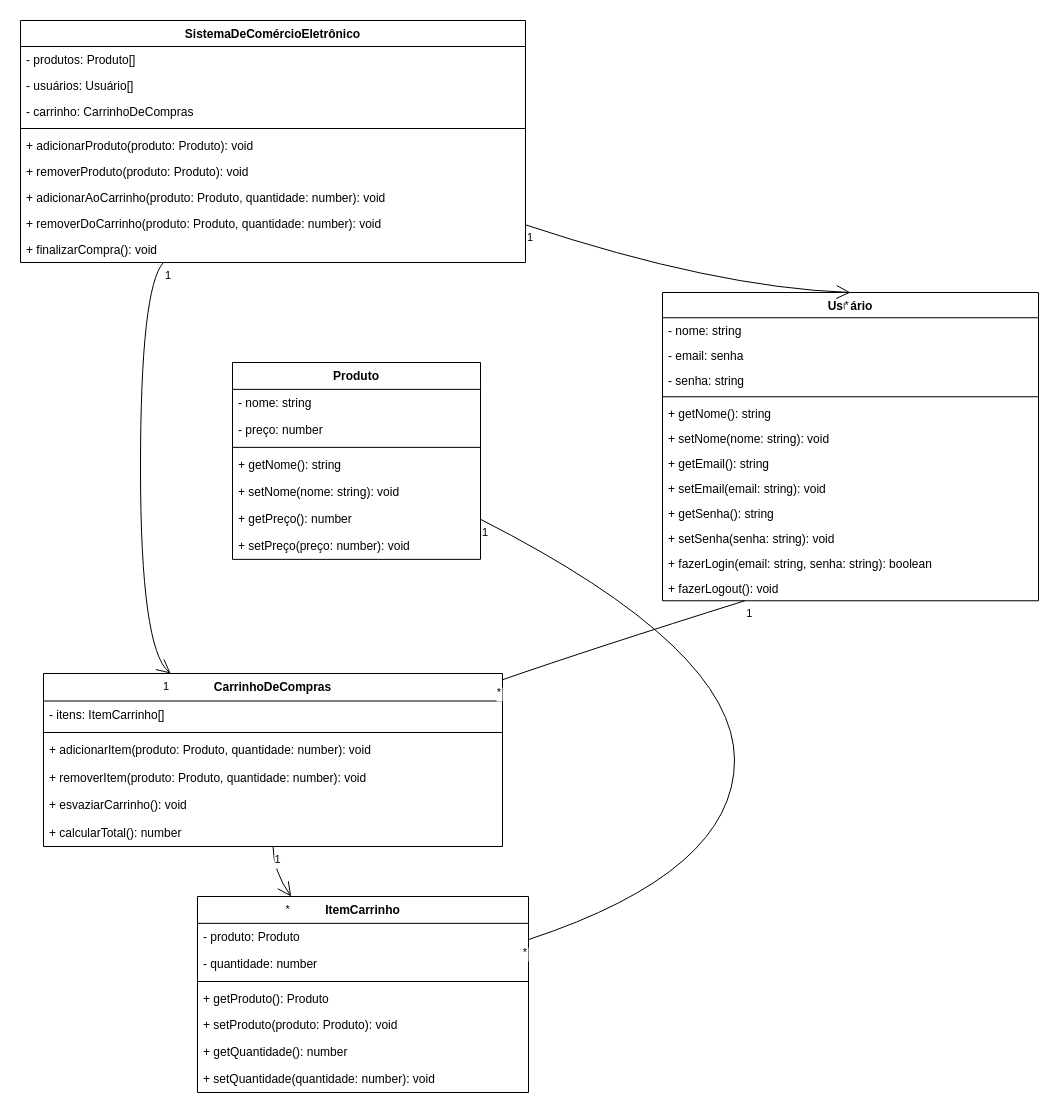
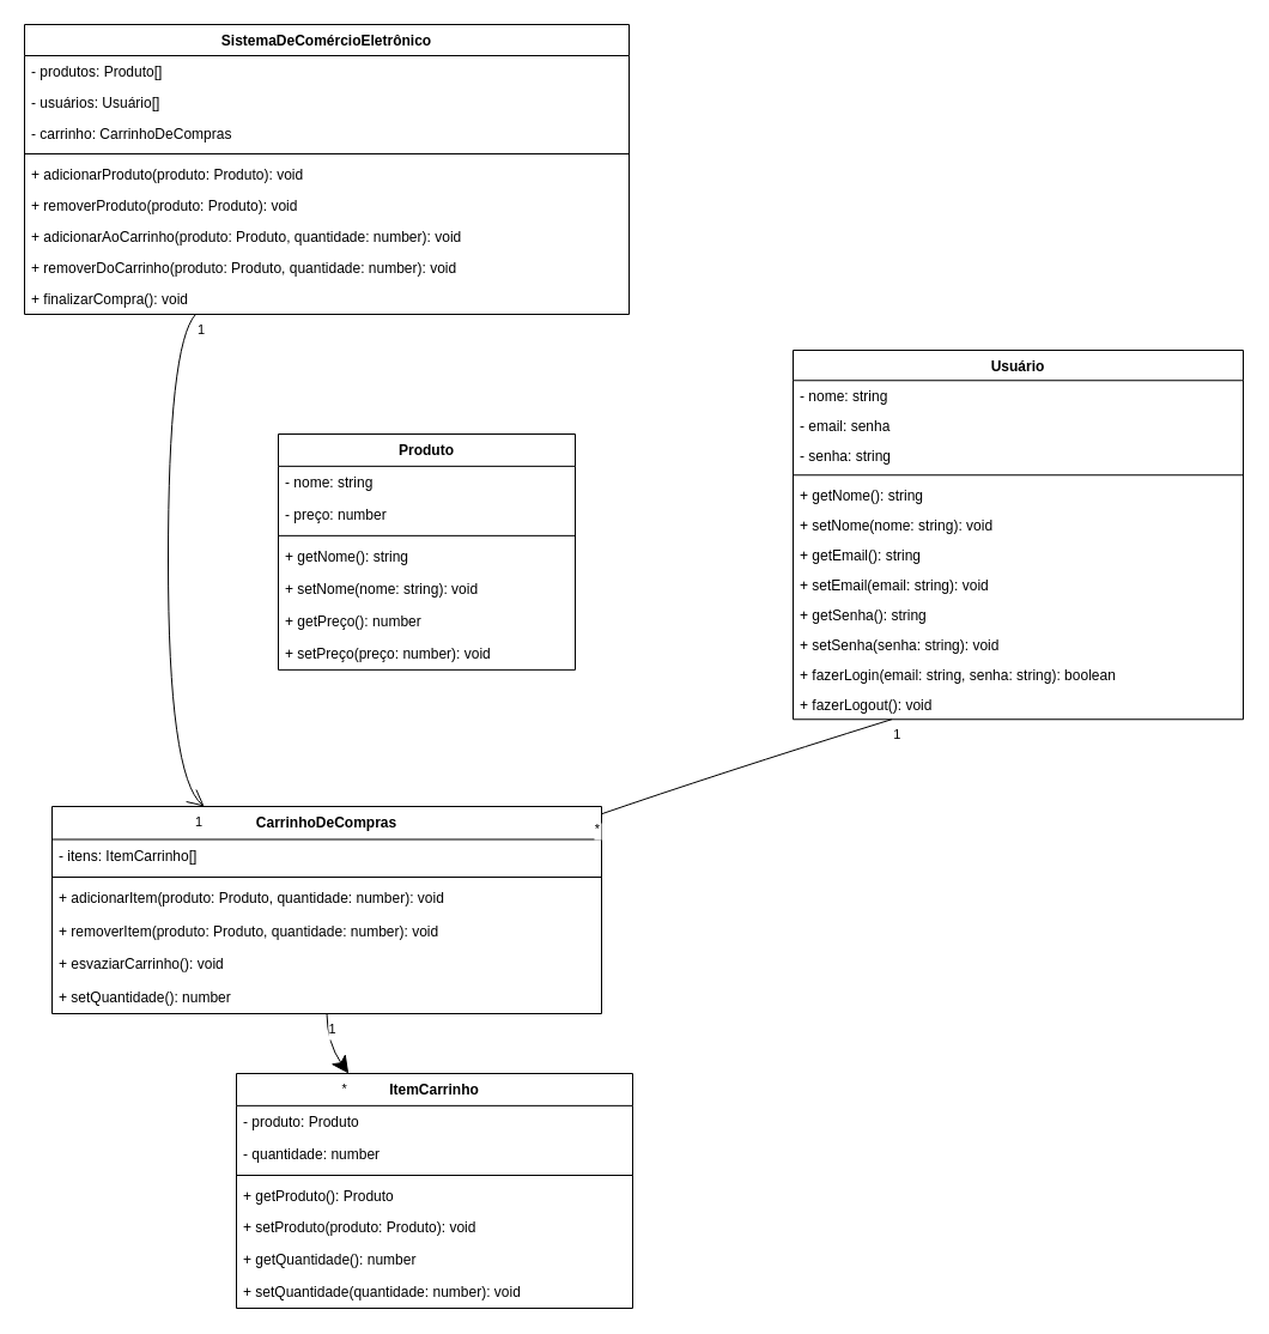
- <mxCell id="48" value="" style="curved=1;startArrow=none;endArrow=open;endSize=12;exitX=1.001;exitY=0.845;entryX=0.5;entryY=0;" parent="1" source="2" target="20" edge="1"><mxGeometry relative="1" as="geometry"><Array as="points"><mxPoint x="714" y="287" /></Array></mxGeometry></mxCell>
- <mxCell id="49" value="1" style="edgeLabel;resizable=0;align=left;verticalAlign=top;" parent="48" vertex="1"><mxGeometry x="-1" relative="1" as="geometry" /></mxCell>
- <mxCell id="50" value="*" style="edgeLabel;resizable=0;align=right;verticalAlign=top;" parent="48" vertex="1"><mxGeometry x="1" relative="1" as="geometry" /></mxCell>
- <mxCell id="57" value="" style="curved=1;startArrow=none;endArrow=none;exitX=0.999;exitY=0.796;entryX=0.998;entryY=0.221;" parent="1" source="12" target="40" edge="1"><mxGeometry relative="1" as="geometry"><Array as="points"><mxPoint x="734" y="648" /><mxPoint x="734" y="871" /></Array></mxGeometry></mxCell>
- <mxCell id="58" value="1" style="edgeLabel;resizable=0;align=left;verticalAlign=top;" parent="57" vertex="1"><mxGeometry x="-1" relative="1" as="geometry" /></mxCell>
- <mxCell id="59" value="*" style="edgeLabel;resizable=0;align=right;verticalAlign=top;" parent="57" vertex="1"><mxGeometry x="1" relative="1" as="geometry" /></mxCell>
- <mxCell id="39" value="+ calcularTotal(): number" style="text;strokeColor=none;fillColor=none;align=left;verticalAlign=top;spacingLeft=4;spacingRight=4;overflow=hidden;rotatable=0;points=[[0,0.5],[1,0.5]];portConstraint=eastwest;" parent="33" vertex="1"><mxGeometry y="146" width="459" height="28" as="geometry" /></mxCell>
+ <mxCell id="39" value="+ setQuantidade(): number" style="text;strokeColor=none;fillColor=none;align=left;verticalAlign=top;spacingLeft=4;spacingRight=4;overflow=hidden;rotatable=0;points=[[0,0.5],[1,0.5]];portConstraint=eastwest;" parent="33" vertex="1"><mxGeometry y="146" width="459" height="28" as="geometry" /></mxCell>
- <mxCell id="54" value="" style="curved=1;startArrow=none;endArrow=open;endSize=12;exitX=0.5;exitY=1;entryX=0.283;entryY=0;" parent="1" source="33" target="40" edge="1"><mxGeometry relative="1" as="geometry"><Array as="points"><mxPoint x="273" y="871" /></Array></mxGeometry></mxCell>
+ <mxCell id="54" value="" style="curved=1;startArrow=none;endArrow=classic;endSize=12;exitX=0.5;exitY=1;entryX=0.283;entryY=0;" parent="1" source="33" target="40" edge="1"><mxGeometry relative="1" as="geometry"><Array as="points"><mxPoint x="273" y="871" /></Array></mxGeometry></mxCell>
